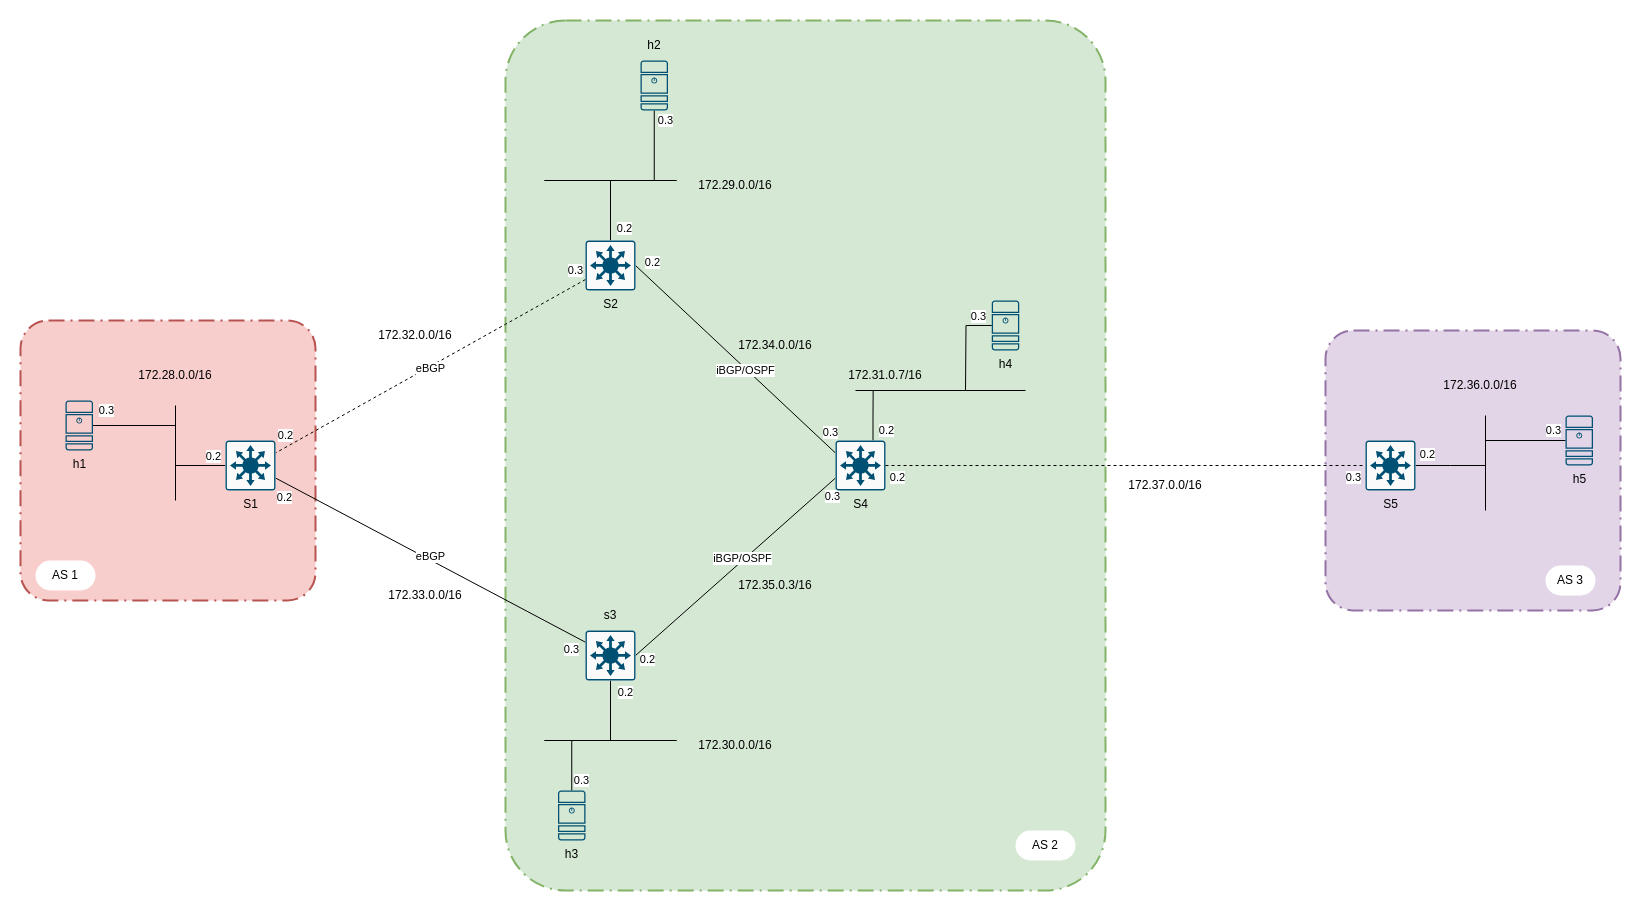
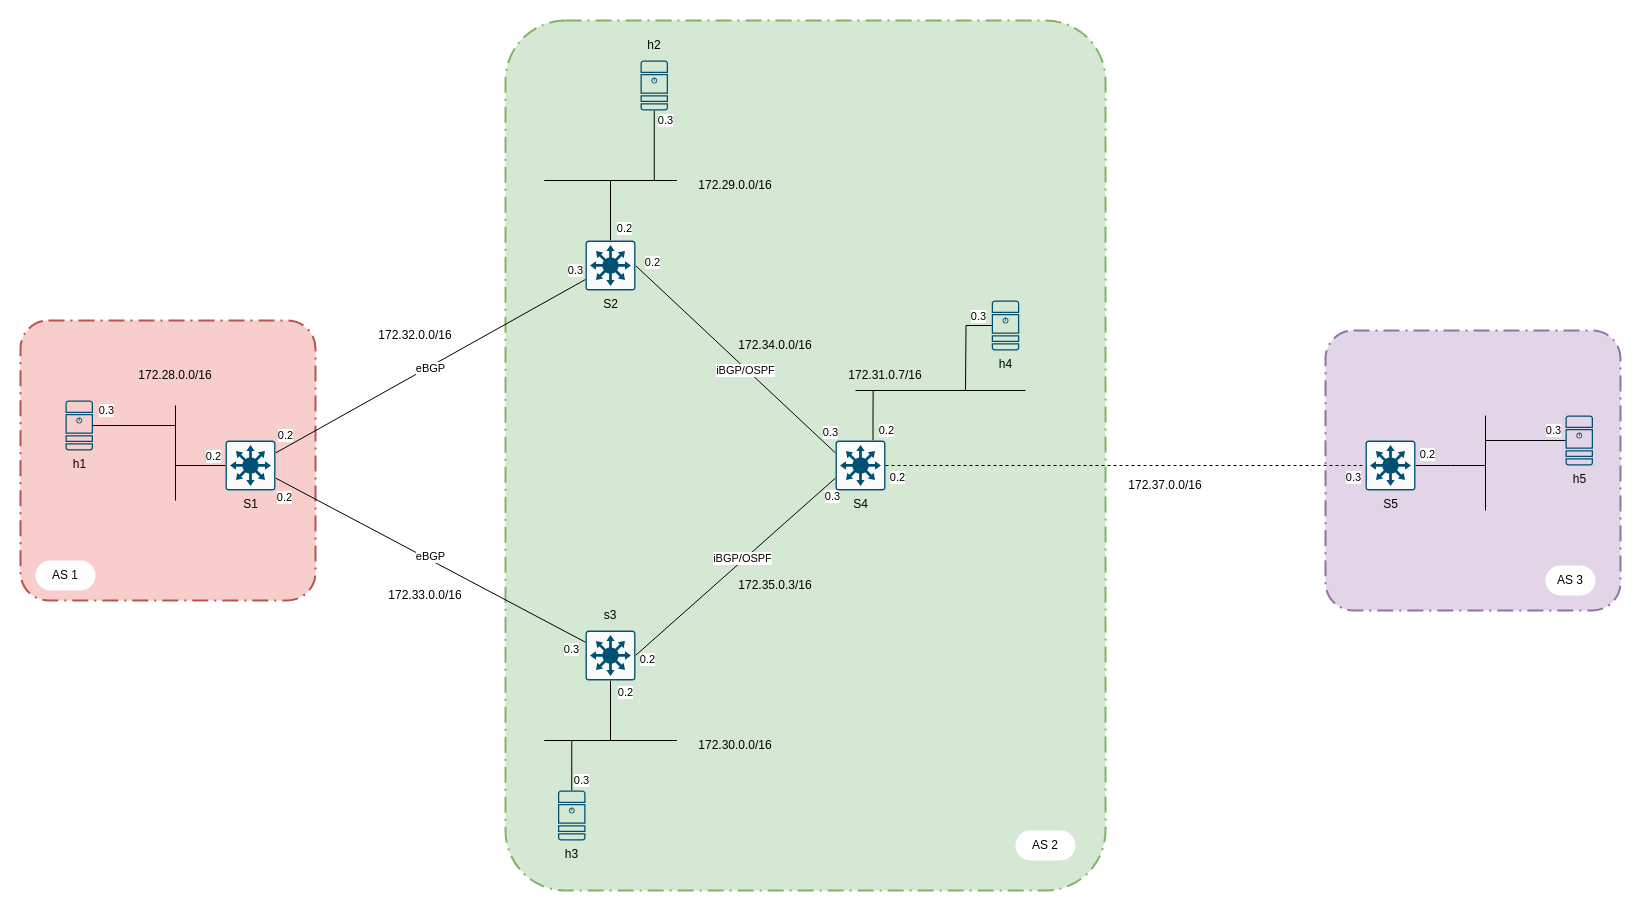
- <mxCell id="19" style="edgeStyle=none;rounded=0;orthogonalLoop=1;jettySize=auto;html=1;entryX=1;entryY=0.25;entryDx=0;entryDy=0;entryPerimeter=0;endArrow=none;endFill=0;dashed=1;" parent="1" source="25" target="31" edge="1"><mxGeometry relative="1" as="geometry" /></mxCell>
+ <mxCell id="19" style="edgeStyle=none;rounded=0;orthogonalLoop=1;jettySize=auto;html=1;entryX=1;entryY=0.25;entryDx=0;entryDy=0;entryPerimeter=0;endArrow=none;endFill=0;" parent="1" source="25" target="31" edge="1"><mxGeometry relative="1" as="geometry" /></mxCell>
- <mxCell id="67" value="172.36.0.0/16" style="text;html=1;strokeColor=none;fillColor=none;align=center;verticalAlign=middle;whiteSpace=wrap;rounded=0;" vertex="1" parent="58"><mxGeometry x="125" y="40" width="60" height="30" as="geometry" /></mxCell>
